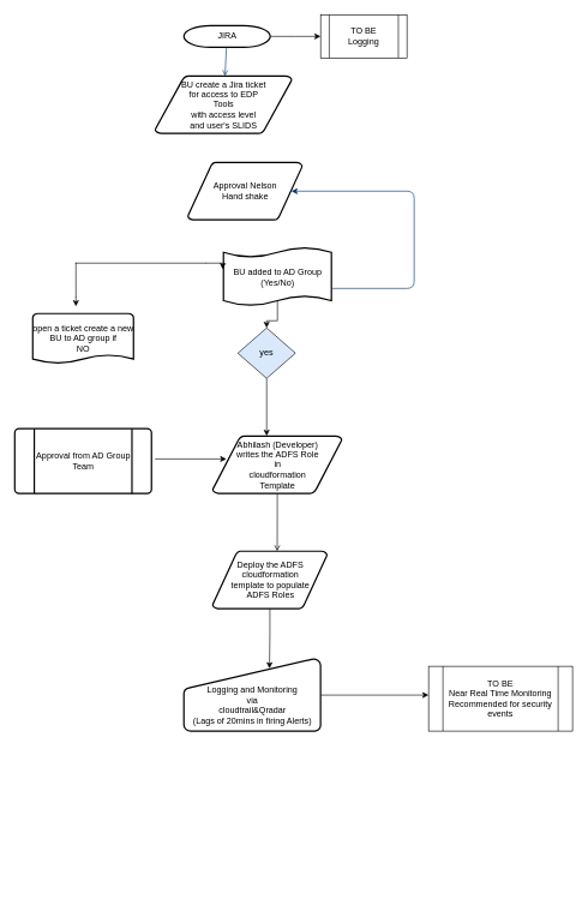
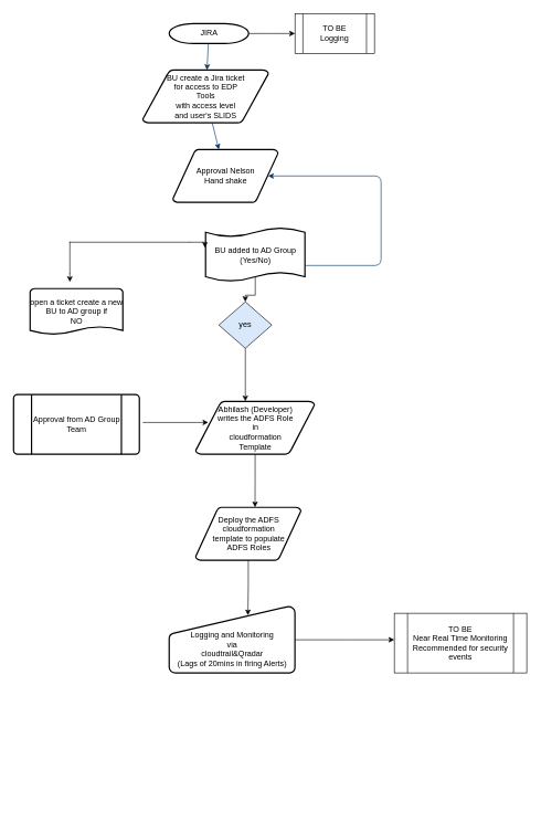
- <mxCell id="8" style="fontStyle=1;strokeColor=#003366;strokeWidth=1;html=1;endArrow=open;" parent="1" source="3" target="4" edge="1"><mxGeometry relative="1" as="geometry" /></mxCell>
+ <mxCell id="8" style="fontStyle=1;strokeColor=#003366;strokeWidth=1;html=1;" parent="1" source="3" target="4" edge="1"><mxGeometry relative="1" as="geometry" /></mxCell>
+ <mxCell id="9" style="fontStyle=1;strokeColor=#003366;strokeWidth=1;html=1;" parent="1" source="4" target="7" edge="1"><mxGeometry relative="1" as="geometry" /></mxCell>
- <mxCell id="5" style="edgeStyle=orthogonalEdgeStyle;rounded=0;orthogonalLoop=1;jettySize=auto;html=1;entryX=0.564;entryY=0;entryDx=0;entryDy=0;entryPerimeter=0;endArrow=open;" parent="1" source="6" target="11" edge="1"><mxGeometry relative="1" as="geometry" /></mxCell>
+ <mxCell id="5" style="edgeStyle=orthogonalEdgeStyle;rounded=0;orthogonalLoop=1;jettySize=auto;html=1;entryX=0.564;entryY=0;entryDx=0;entryDy=0;entryPerimeter=0;" parent="1" source="6" target="11" edge="1"><mxGeometry relative="1" as="geometry" /></mxCell>
